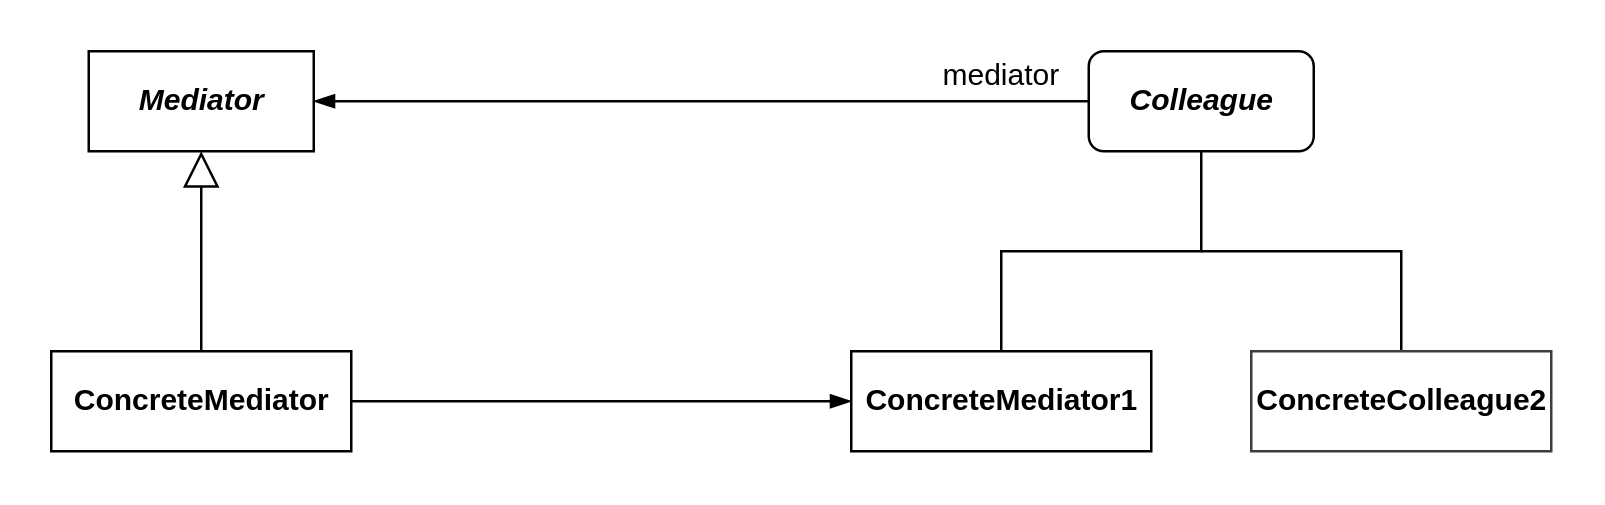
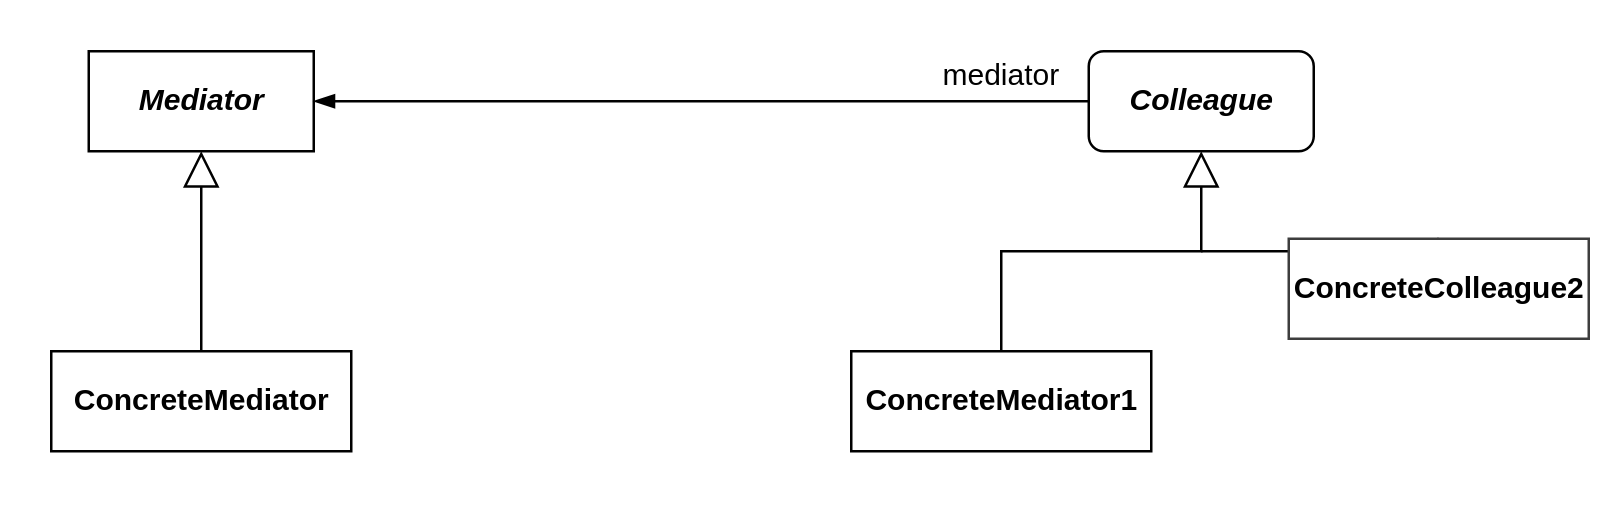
- <mxCell id="9" value="" style="endArrow=none;endFill=0;endSize=12;html=1;strokeColor=#000000;entryX=0.5;entryY=1;entryDx=0;entryDy=0;rounded=0;" parent="1" source="8" target="7" edge="1"><mxGeometry width="160" relative="1" as="geometry"><mxPoint x="420" y="200" as="sourcePoint" /><mxPoint x="580" y="200" as="targetPoint" /><Array as="points"><mxPoint x="400" y="100" /><mxPoint x="480" y="100" /></Array></mxGeometry></mxCell>
+ <mxCell id="9" value="" style="endArrow=block;endFill=0;endSize=12;html=1;strokeColor=#000000;entryX=0.5;entryY=1;entryDx=0;entryDy=0;rounded=0;" parent="1" source="8" target="7" edge="1"><mxGeometry width="160" relative="1" as="geometry"><mxPoint x="420" y="200" as="sourcePoint" /><mxPoint x="580" y="200" as="targetPoint" /><Array as="points"><mxPoint x="400" y="100" /><mxPoint x="480" y="100" /></Array></mxGeometry></mxCell>
- <mxCell id="3" style="edgeStyle=none;rounded=0;orthogonalLoop=1;jettySize=auto;html=1;exitX=1;exitY=0.5;exitDx=0;exitDy=0;entryX=0;entryY=0.5;entryDx=0;entryDy=0;startArrow=none;startFill=0;endArrow=blockThin;endFill=1;strokeColor=#000000;" parent="1" source="4" target="8" edge="1"><mxGeometry relative="1" as="geometry" /></mxCell>
- <mxCell id="11" value="&lt;b&gt;ConcreteColleague2&lt;/b&gt;" style="html=1;strokeColor=#3D3D3D;" parent="1" vertex="1"><mxGeometry x="500" y="140" width="120" height="40" as="geometry" /></mxCell>
+ <mxCell id="11" value="&lt;b&gt;ConcreteColleague2&lt;/b&gt;" style="html=1;strokeColor=#3D3D3D;" parent="1" vertex="1"><mxGeometry x="515" y="95" width="120" height="40" as="geometry" /></mxCell>
